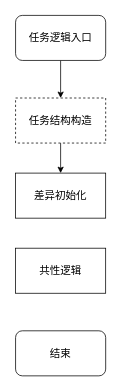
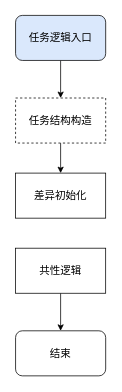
- <mxCell id="3" value="任务逻辑入口" style="rounded=1;whiteSpace=wrap;html=1;fontSize=14;" vertex="1" parent="1"><mxGeometry x="20" y="20" width="120" height="60" as="geometry" /></mxCell>
+ <mxCell id="3" value="任务逻辑入口" style="rounded=1;whiteSpace=wrap;html=1;fontSize=14;fillColor=#dae8fc;" vertex="1" parent="1"><mxGeometry x="20" y="20" width="120" height="60" as="geometry" /></mxCell>
+ <mxCell id="7" value="" style="edgeStyle=orthogonalEdgeStyle;rounded=0;orthogonalLoop=1;jettySize=auto;html=1;fontSize=14;" edge="1" parent="1" source="8" target="9"><mxGeometry relative="1" as="geometry" /></mxCell>
